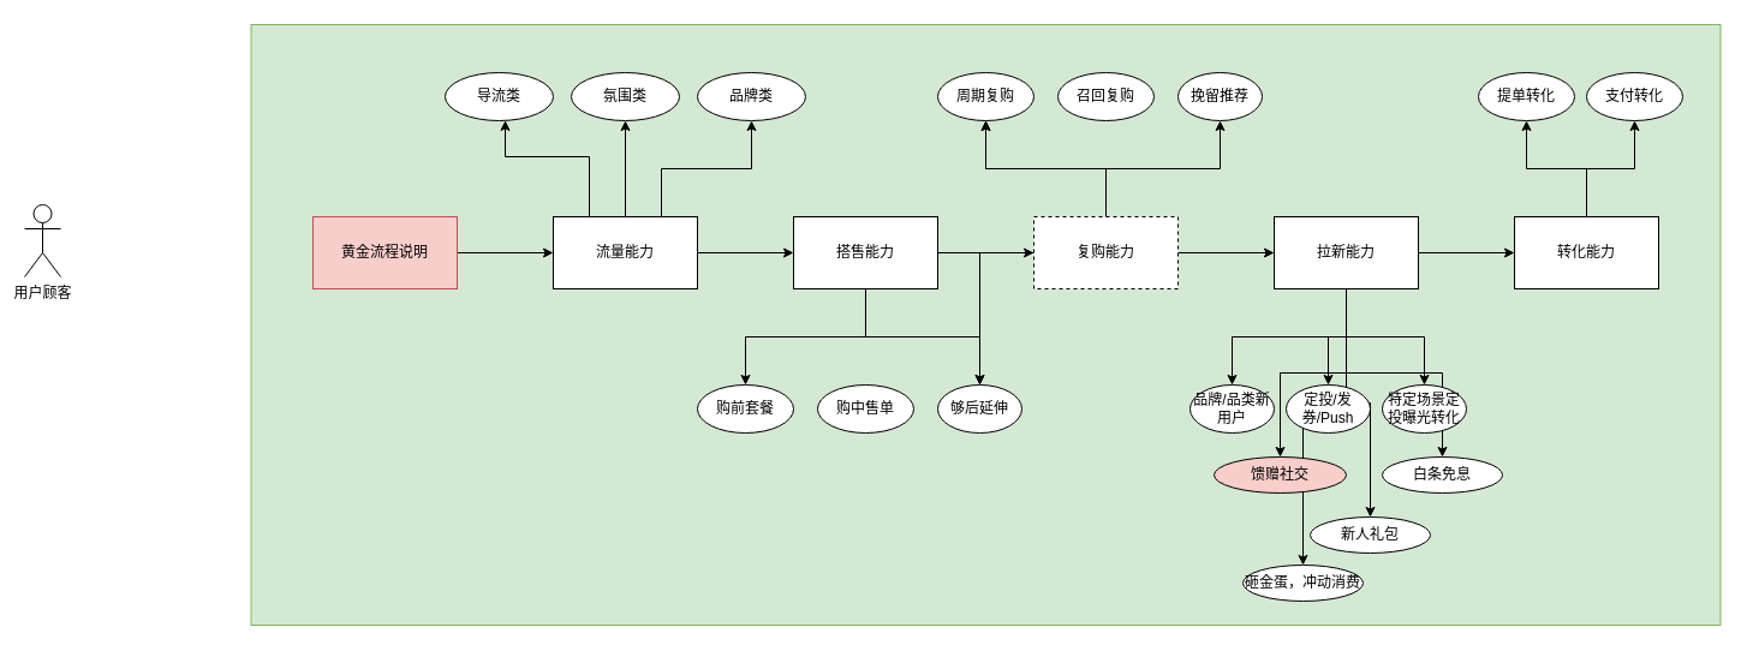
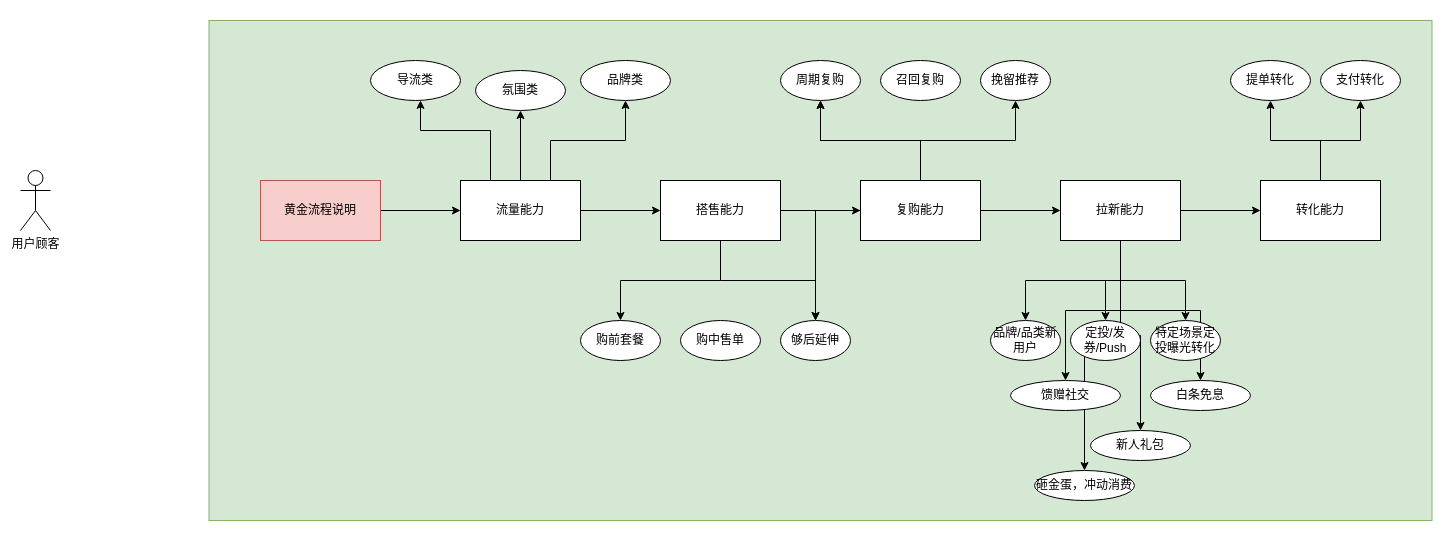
- <mxCell id="33" value="氛围类" style="ellipse;whiteSpace=wrap;html=1;rounded=0;" vertex="1" parent="1"><mxGeometry x="475" y="60" width="90" height="40" as="geometry" /></mxCell>
+ <mxCell id="33" value="氛围类" style="ellipse;whiteSpace=wrap;html=1;rounded=0;" vertex="1" parent="1"><mxGeometry x="475" y="70" width="90" height="40" as="geometry" /></mxCell>
- <mxCell id="17" value="复购能力" style="rounded=0;whiteSpace=wrap;html=1;dashed=1;" vertex="1" parent="1"><mxGeometry x="860" y="180" width="120" height="60" as="geometry" /></mxCell>
+ <mxCell id="17" value="复购能力" style="rounded=0;whiteSpace=wrap;html=1;" vertex="1" parent="1"><mxGeometry x="860" y="180" width="120" height="60" as="geometry" /></mxCell>
- <mxCell id="46" value="馈赠社交" style="ellipse;whiteSpace=wrap;html=1;rounded=0;fillColor=#f8cecc;" vertex="1" parent="1"><mxGeometry x="1010" y="380" width="110" height="30" as="geometry" /></mxCell>
+ <mxCell id="46" value="馈赠社交" style="ellipse;whiteSpace=wrap;html=1;rounded=0;" vertex="1" parent="1"><mxGeometry x="1010" y="380" width="110" height="30" as="geometry" /></mxCell>
